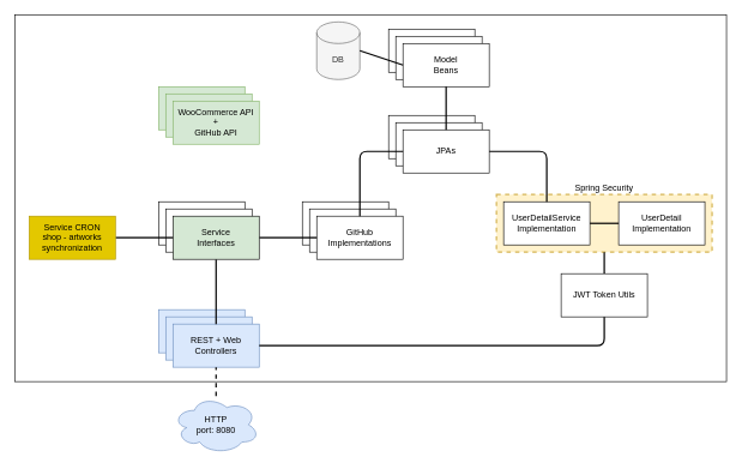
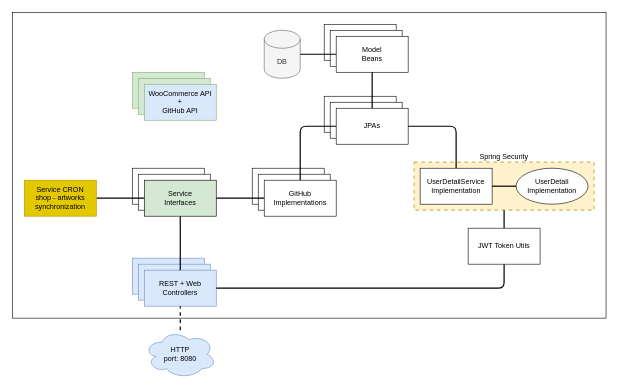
- <mxCell id="17" value="DB" style="shape=cylinder3;whiteSpace=wrap;html=1;boundedLbl=1;backgroundOutline=1;size=15;fillColor=#f5f5f5;strokeColor=#666666;fontColor=#333333;" parent="1" vertex="1"><mxGeometry x="440" y="30" width="60" height="80" as="geometry" /></mxCell>
+ <mxCell id="17" value="DB" style="shape=cylinder3;whiteSpace=wrap;html=1;boundedLbl=1;backgroundOutline=1;size=15;fillColor=#f5f5f5;strokeColor=#666666;fontColor=#333333;" parent="1" vertex="1"><mxGeometry x="440" y="50" width="60" height="80" as="geometry" /></mxCell>
- <mxCell id="44" value="WooCommerce API&lt;br&gt;+&lt;br&gt;GitHub API" style="rounded=0;whiteSpace=wrap;html=1;fillColor=#d5e8d4;strokeColor=#82b366;" parent="41" vertex="1"><mxGeometry x="20" y="20" width="120" height="60" as="geometry" /></mxCell>
+ <mxCell id="44" value="WooCommerce API&lt;br&gt;+&lt;br&gt;GitHub API" style="rounded=0;whiteSpace=wrap;html=1;fillColor=#dae8fc;strokeColor=#82b366;" parent="41" vertex="1"><mxGeometry x="20" y="20" width="120" height="60" as="geometry" /></mxCell>
- <mxCell id="28" value="UserDetail&lt;br&gt;Implementation" style="rounded=0;whiteSpace=wrap;html=1;" parent="1" vertex="1"><mxGeometry x="860" y="280" width="120" height="60" as="geometry" /></mxCell>
+ <mxCell id="28" value="UserDetail&lt;br&gt;Implementation" style="ellipse;whiteSpace=wrap;html=1;" parent="1" vertex="1"><mxGeometry x="860" y="280" width="120" height="60" as="geometry" /></mxCell>
